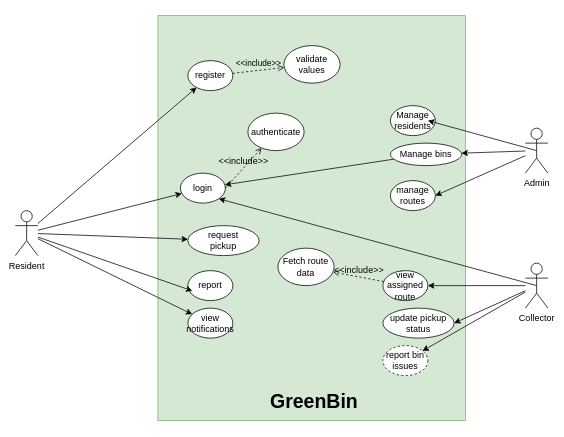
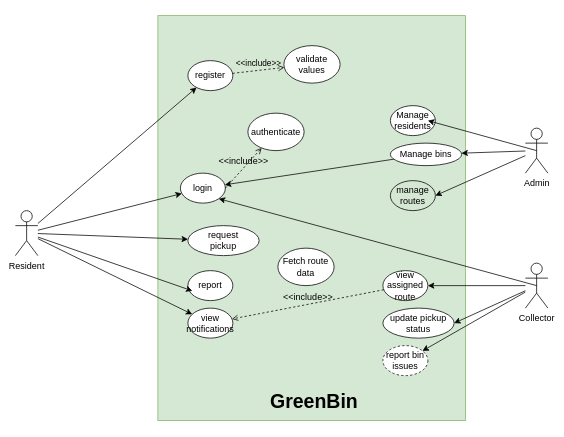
- <mxCell id="30" value="manage routes" style="ellipse;whiteSpace=wrap;html=1;fontSize=12;" parent="1" vertex="1"><mxGeometry x="520" y="240" width="60" height="40" as="geometry" /></mxCell>
+ <mxCell id="30" value="manage routes" style="ellipse;whiteSpace=wrap;html=1;fontSize=12;fillColor=#d5e8d4;" parent="1" vertex="1"><mxGeometry x="520" y="240" width="60" height="40" as="geometry" /></mxCell>
- <mxCell id="28" value="&amp;lt;&amp;lt;include&amp;gt;&amp;gt;" style="html=1;verticalAlign=bottom;labelBackgroundColor=none;endArrow=open;endFill=0;dashed=1;rounded=0;fontSize=12;" parent="1" source="14" target="27" edge="1"><mxGeometry width="160" relative="1" as="geometry"><mxPoint x="410" y="260" as="sourcePoint" /><mxPoint x="570" y="260" as="targetPoint" /></mxGeometry></mxCell>
+ <mxCell id="28" value="&amp;lt;&amp;lt;include&amp;gt;&amp;gt;" style="html=1;verticalAlign=bottom;labelBackgroundColor=none;endArrow=open;endFill=0;dashed=1;rounded=0;fontSize=12;" parent="1" source="14" target="10" edge="1"><mxGeometry width="160" relative="1" as="geometry"><mxPoint x="410" y="260" as="sourcePoint" /><mxPoint x="570" y="260" as="targetPoint" /></mxGeometry></mxCell>
